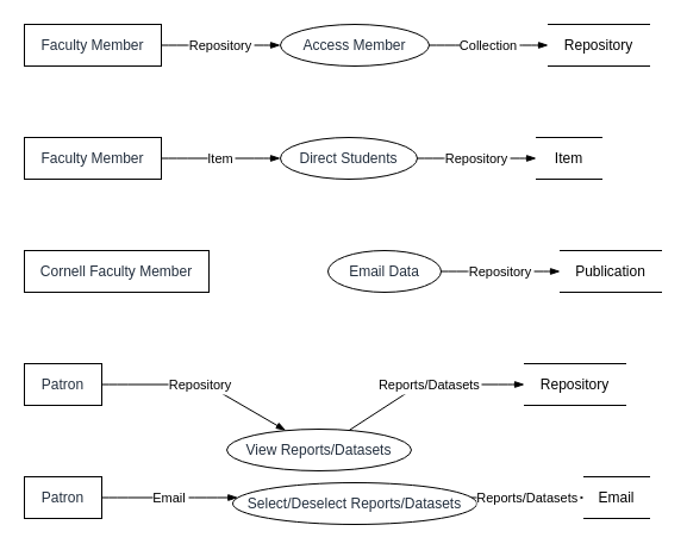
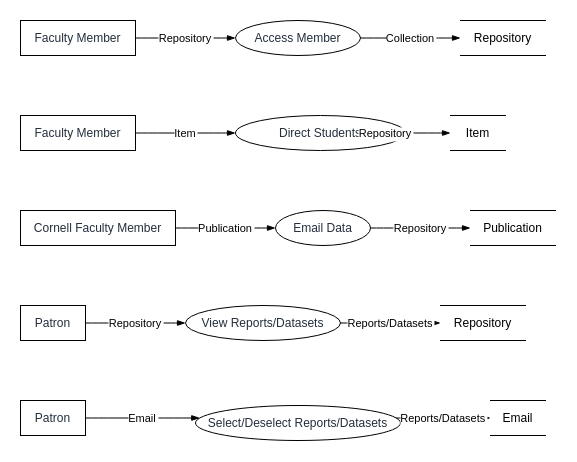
- <mxCell id="6" value="Direct Students" style="shape=ellipse;perimeter=ellipsePerimeter;whiteSpace=wrap;html=1;fillColor=#ffffff;strokeColor=#000000;align=center;verticalAlign=middle;fontColor=#232F3E;" vertex="1" parent="1"><mxGeometry x="235" y="115" width="115" height="35" as="geometry" /></mxCell>
+ <mxCell id="6" value="Direct Students" style="shape=ellipse;perimeter=ellipsePerimeter;whiteSpace=wrap;html=1;fillColor=#ffffff;strokeColor=#000000;align=center;verticalAlign=middle;fontColor=#232F3E;" vertex="1" parent="1"><mxGeometry x="235" y="115" width="170" height="35" as="geometry" /></mxCell>
+ <mxCell id="21" value="Publication" style="endArrow=blockThin;endFill=1;fontSize=11;orthogonal=1;noEdgeStyle=1;" edge="1" parent="1" source="8" target="9"><mxGeometry relative="1" as="geometry"><Array as="points"><mxPoint x="187" y="227.5" /><mxPoint x="263" y="227.5" /></Array></mxGeometry></mxCell>
- <mxCell id="12" value="View Reports/Datasets" style="shape=ellipse;perimeter=ellipsePerimeter;whiteSpace=wrap;html=1;fillColor=#ffffff;strokeColor=#000000;align=center;verticalAlign=middle;fontColor=#232F3E;" vertex="1" parent="1"><mxGeometry x="190" y="360" width="155" height="35" as="geometry" /></mxCell>
+ <mxCell id="12" value="View Reports/Datasets" style="shape=ellipse;perimeter=ellipsePerimeter;whiteSpace=wrap;html=1;fillColor=#ffffff;strokeColor=#000000;align=center;verticalAlign=middle;fontColor=#232F3E;" vertex="1" parent="1"><mxGeometry x="185" y="305" width="155" height="35" as="geometry" /></mxCell>
